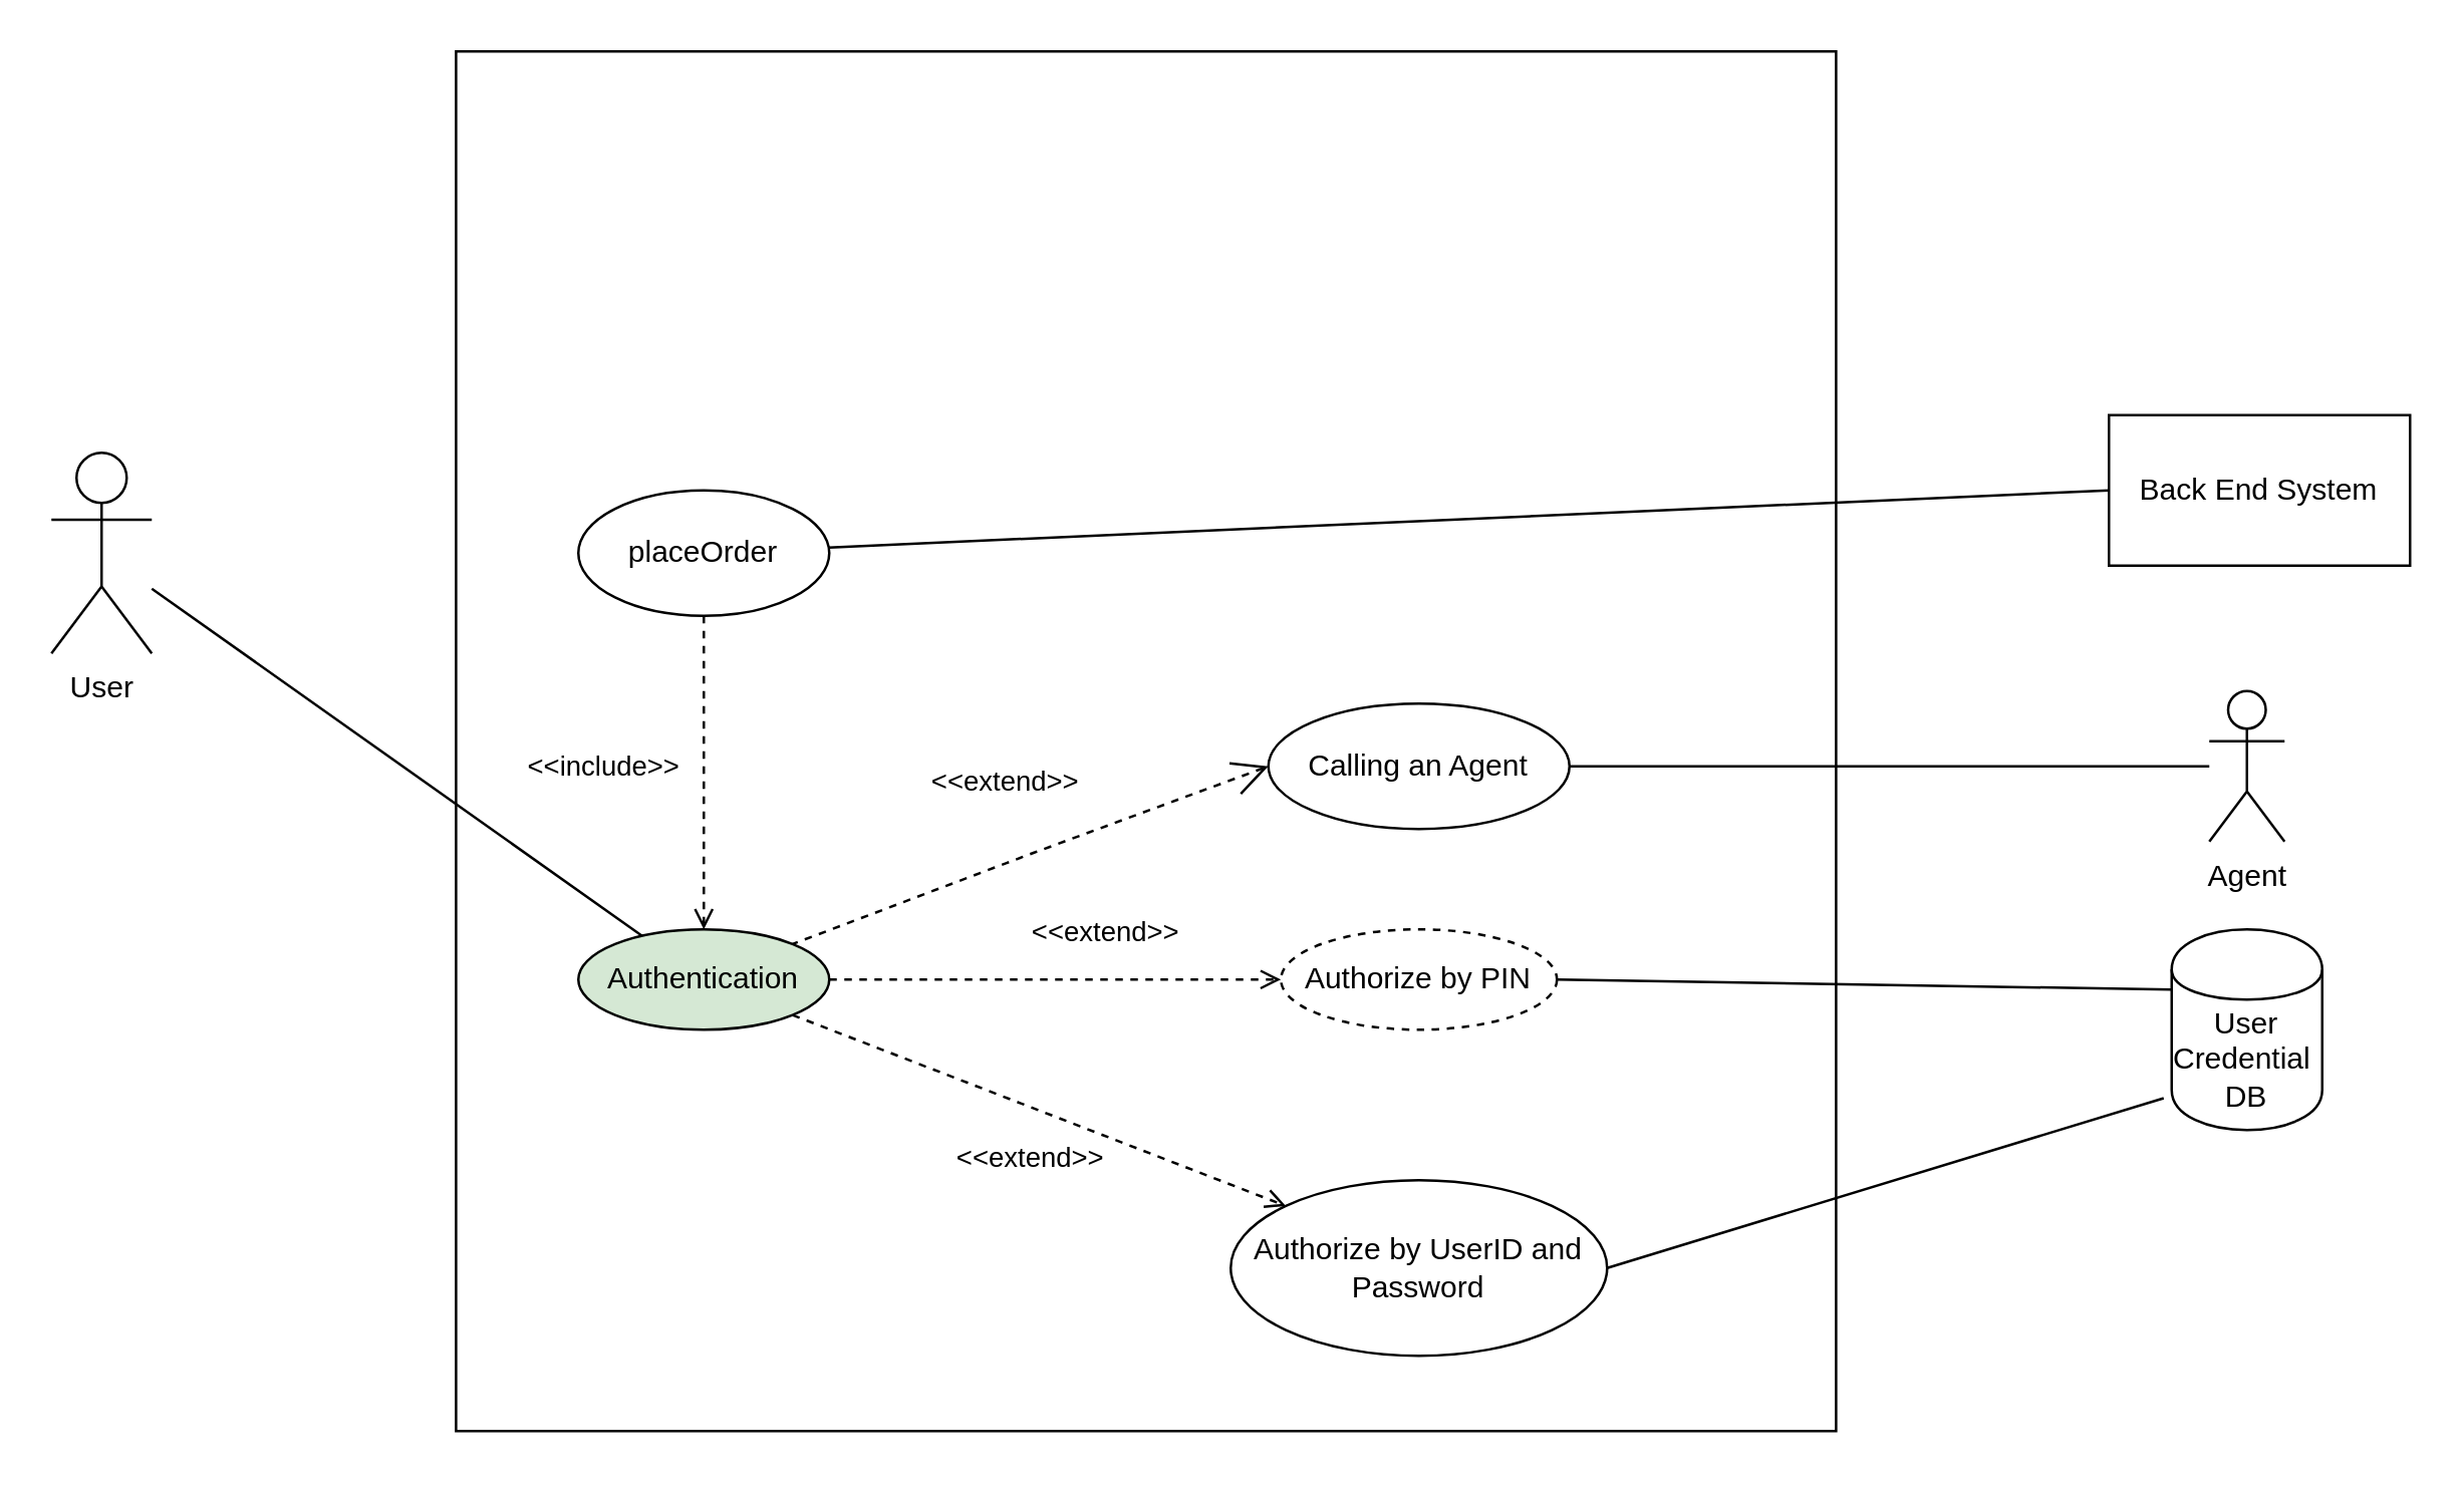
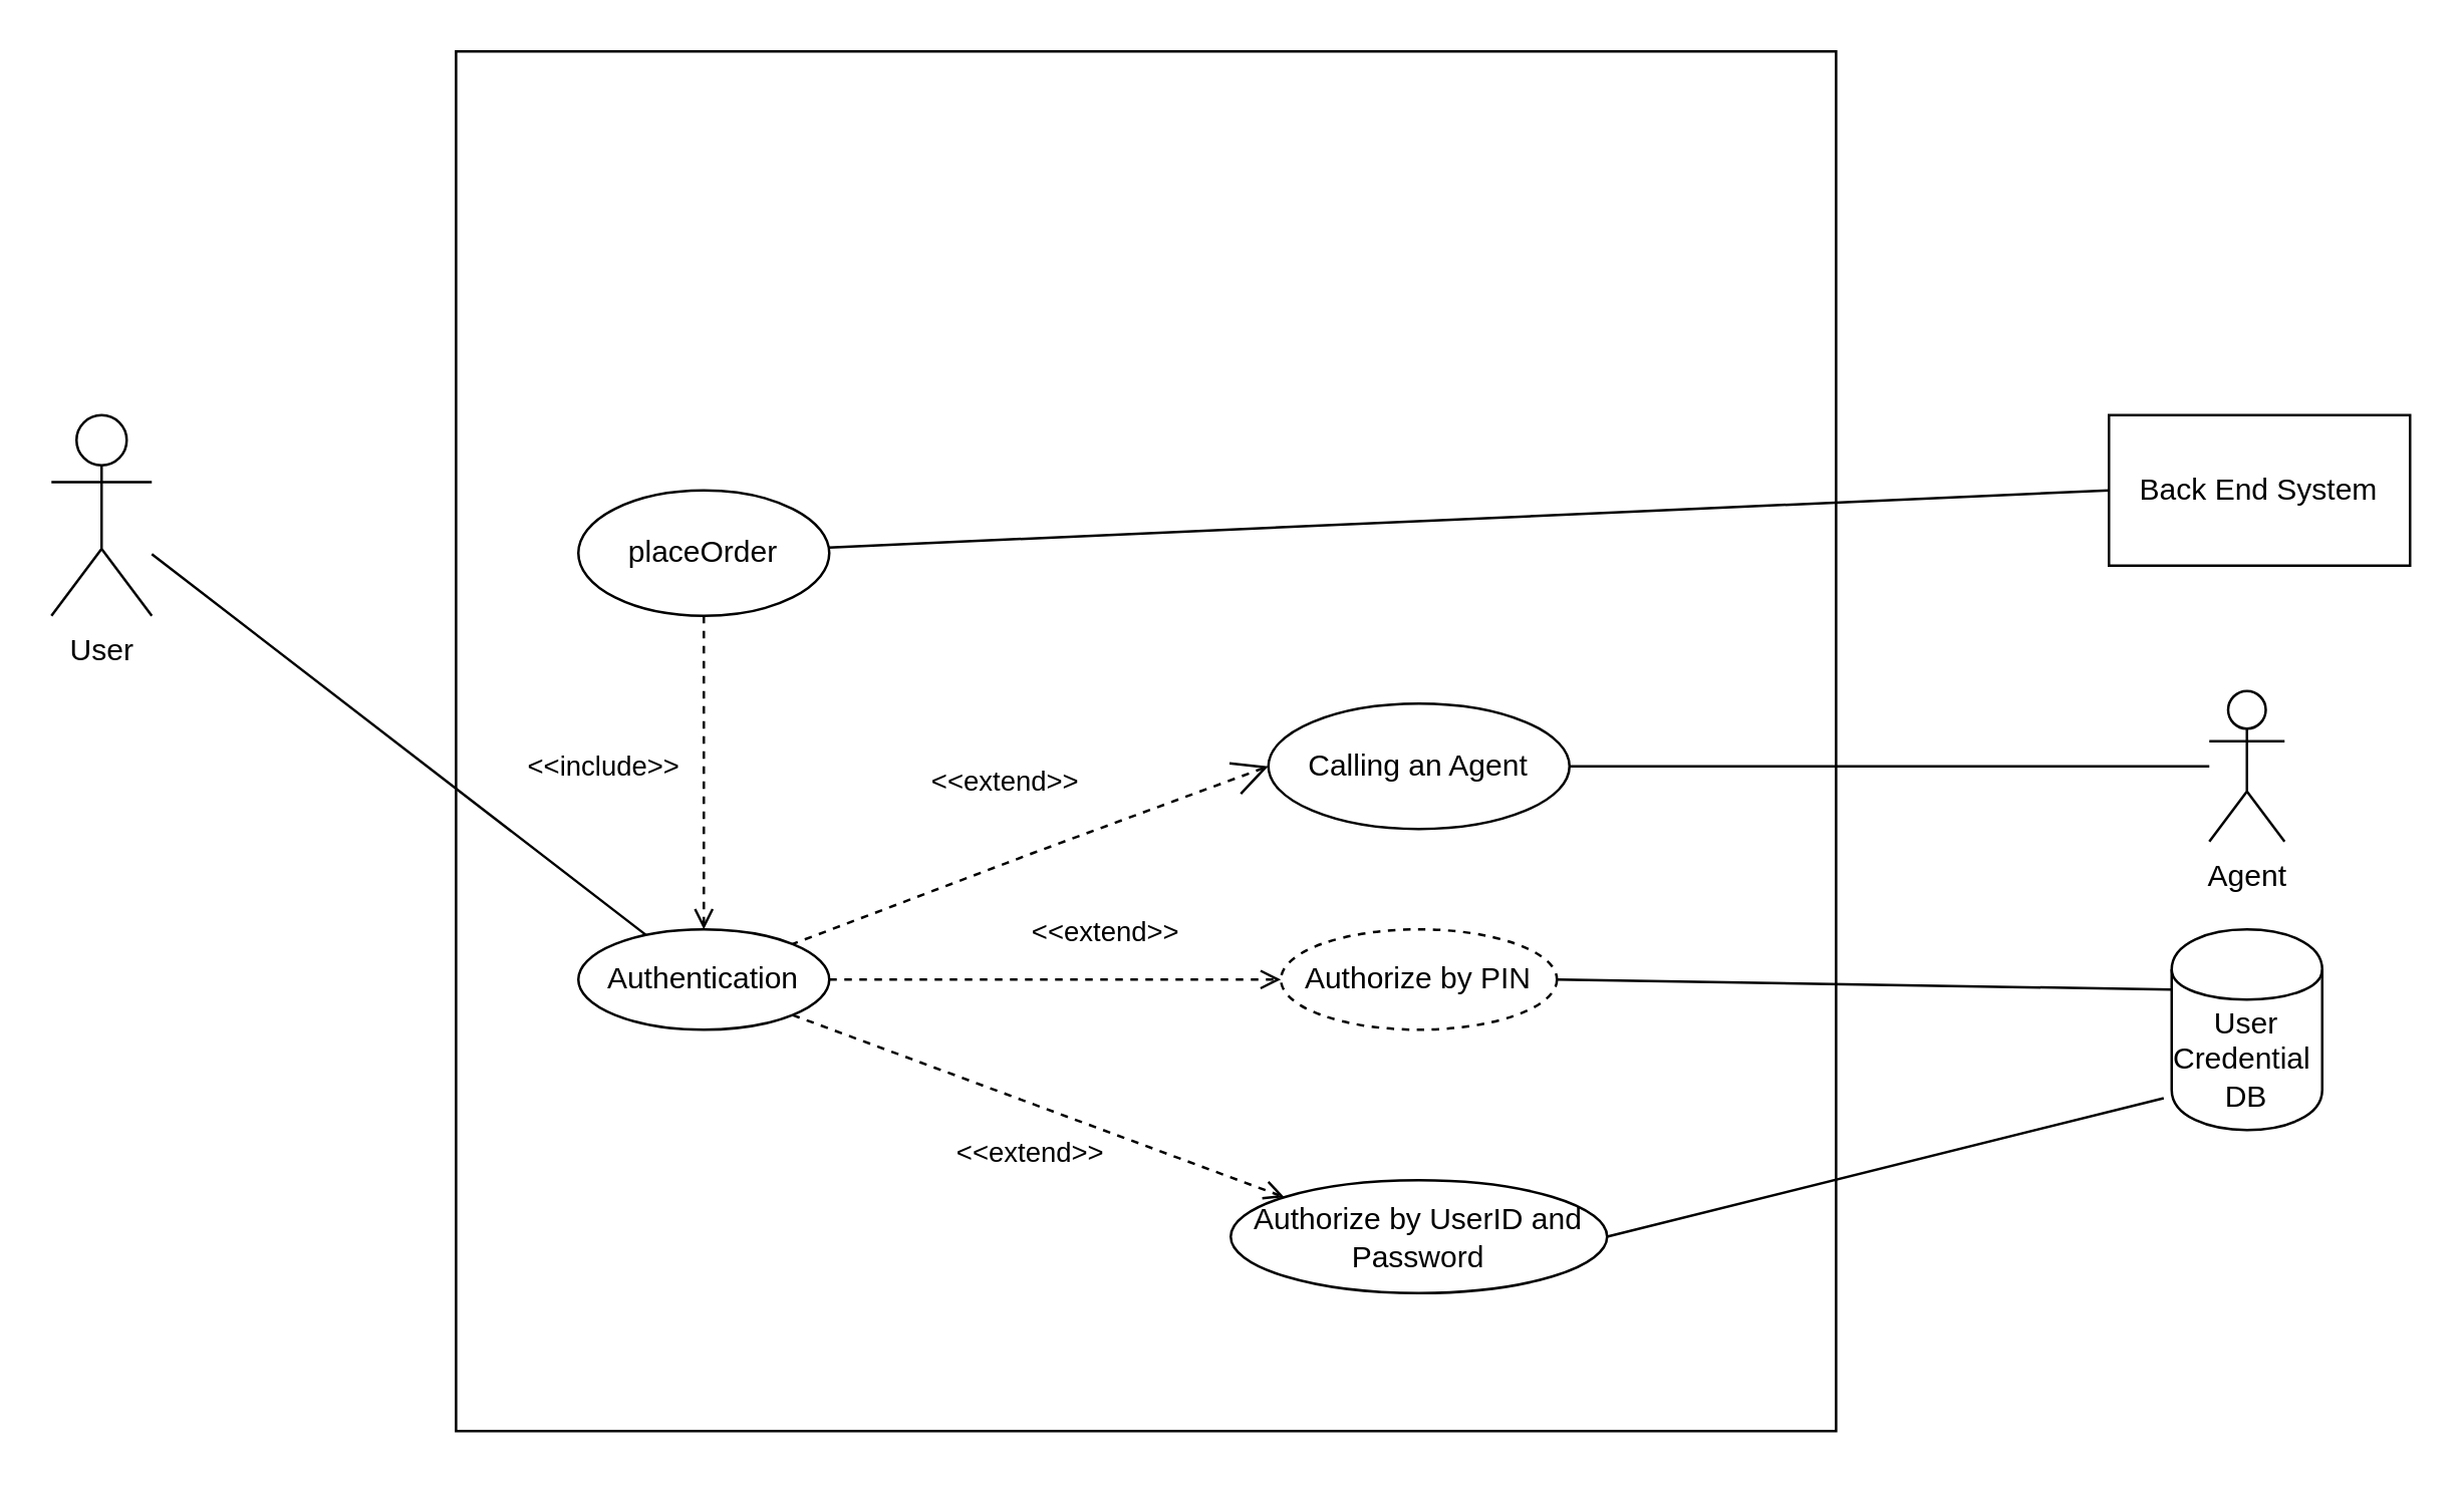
- <mxCell id="2" value="User&lt;br&gt;" style="shape=umlActor;verticalLabelPosition=bottom;labelBackgroundColor=#ffffff;verticalAlign=top;html=1;outlineConnect=0;" parent="1" vertex="1"><mxGeometry x="20" y="180" width="40" height="80" as="geometry" /></mxCell>
+ <mxCell id="2" value="User&lt;br&gt;" style="shape=umlActor;verticalLabelPosition=bottom;labelBackgroundColor=#ffffff;verticalAlign=top;html=1;outlineConnect=0;" parent="1" vertex="1"><mxGeometry x="20" y="165" width="40" height="80" as="geometry" /></mxCell>
- <mxCell id="6" value="Authentication" style="ellipse;whiteSpace=wrap;html=1;fillColor=#d5e8d4;" parent="1" vertex="1"><mxGeometry x="230" y="370" width="100" height="40" as="geometry" /></mxCell>
+ <mxCell id="6" value="Authentication" style="ellipse;whiteSpace=wrap;html=1;" parent="1" vertex="1"><mxGeometry x="230" y="370" width="100" height="40" as="geometry" /></mxCell>
- <mxCell id="10" value="Authorize by UserID and Password" style="ellipse;whiteSpace=wrap;html=1;" vertex="1" parent="1"><mxGeometry x="490" y="470" width="150" height="70" as="geometry" /></mxCell>
+ <mxCell id="10" value="Authorize by UserID and Password" style="ellipse;whiteSpace=wrap;html=1;" vertex="1" parent="1"><mxGeometry x="490" y="470" width="150" height="45" as="geometry" /></mxCell>
